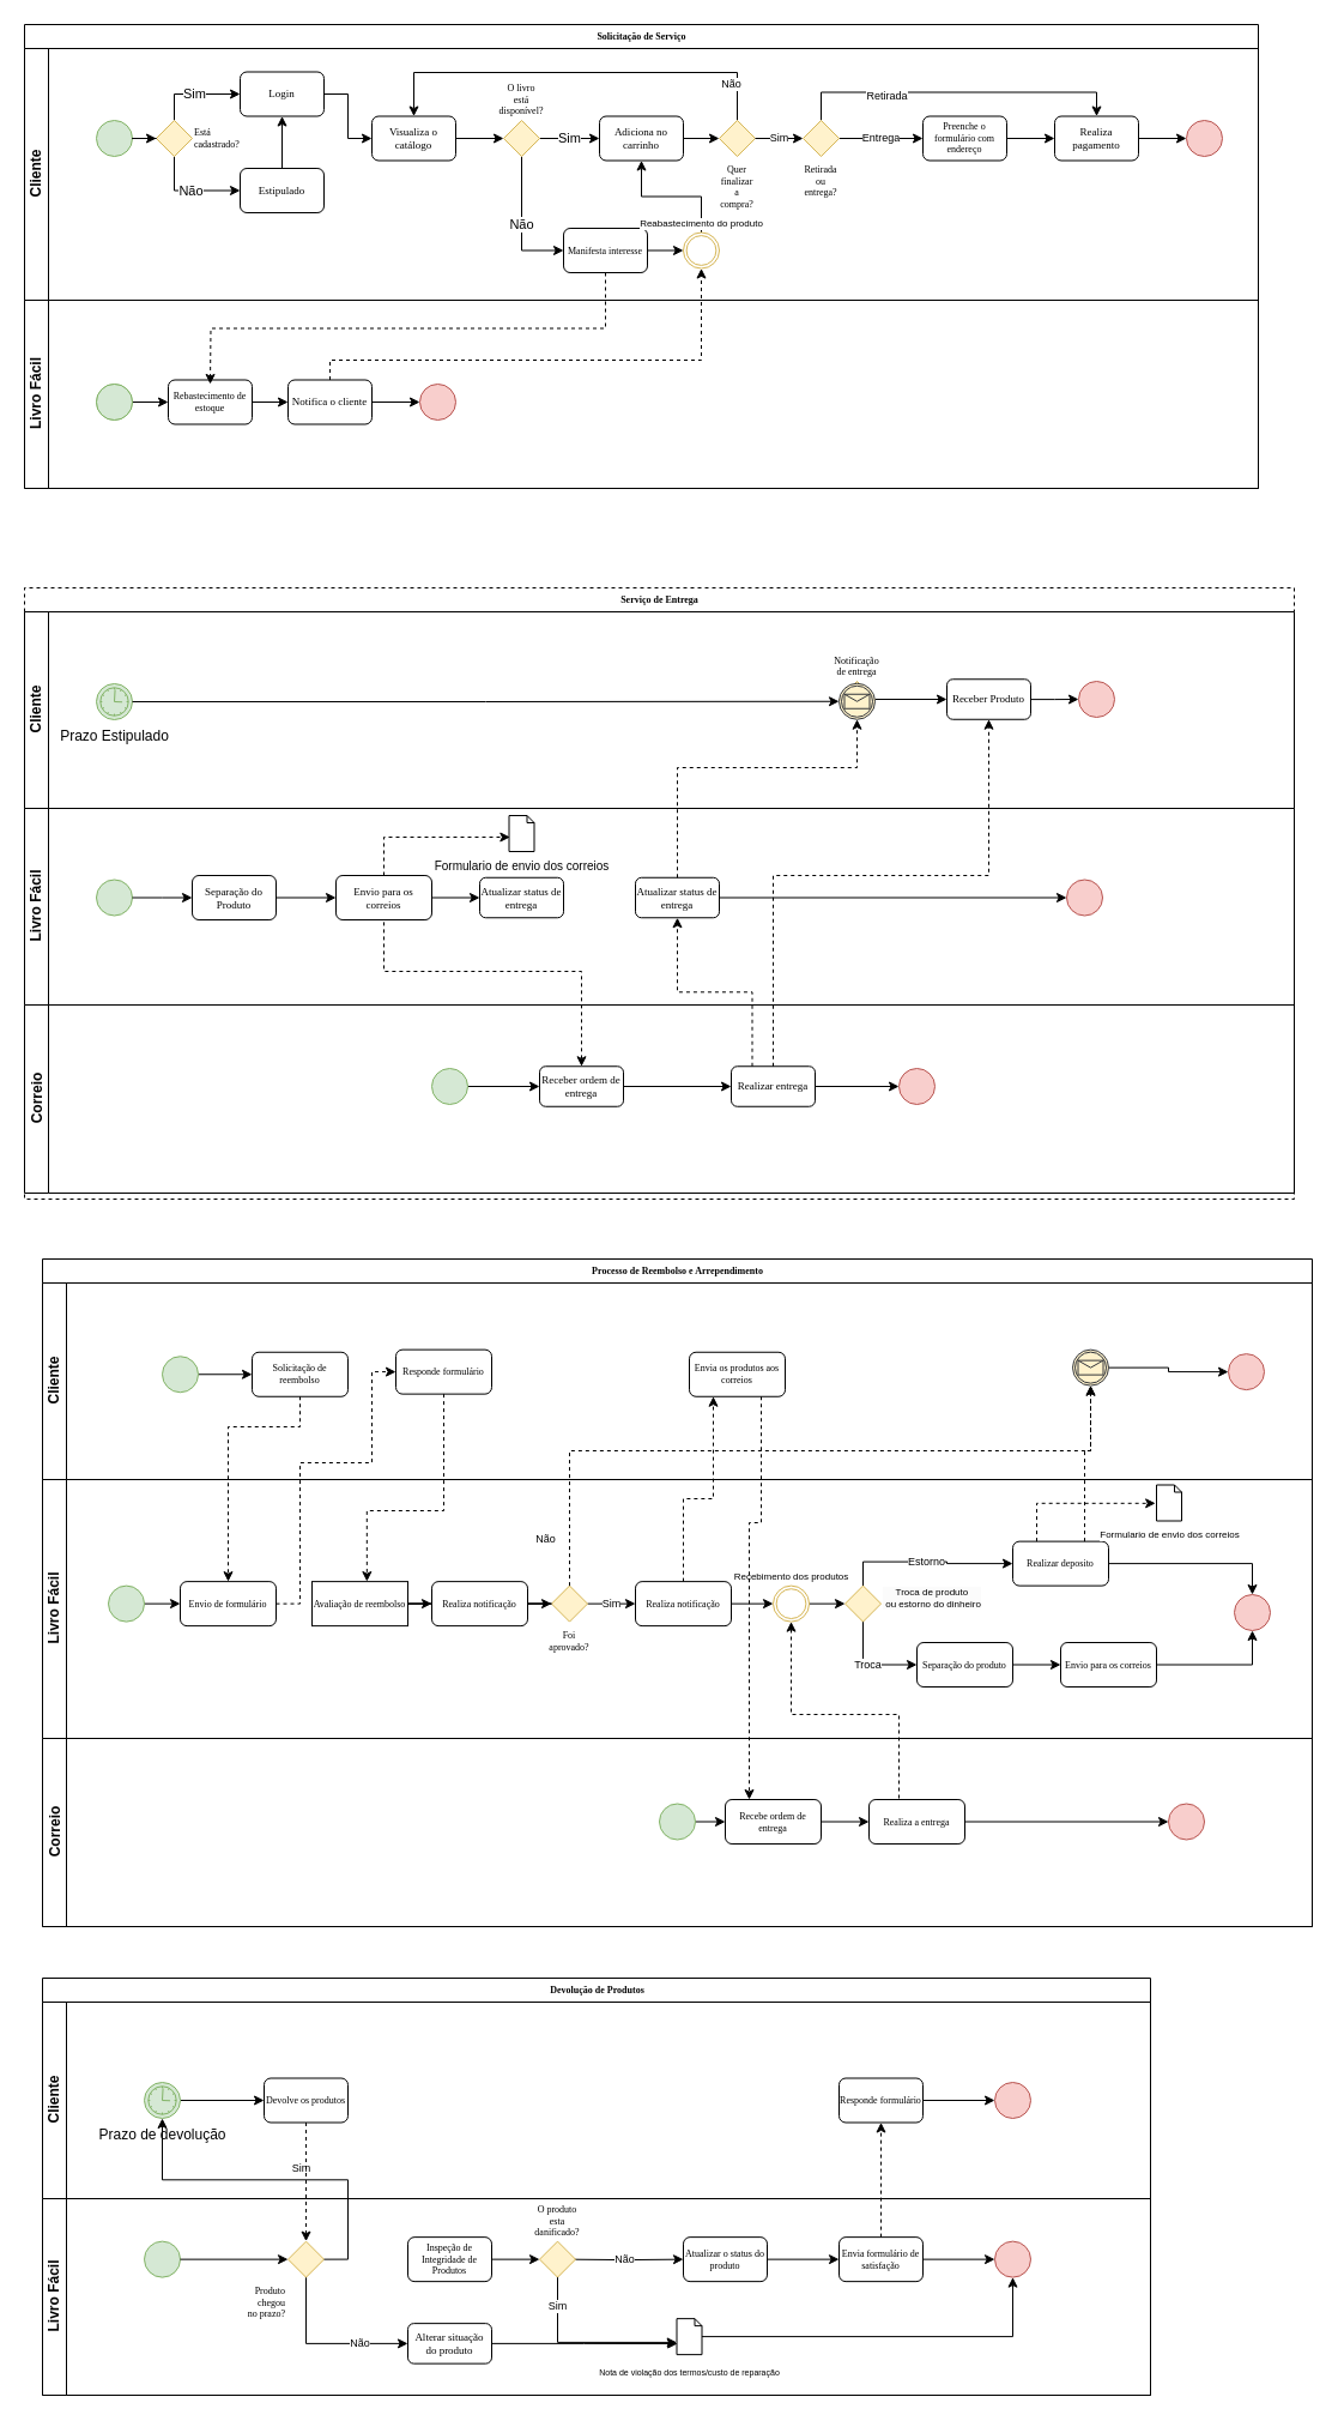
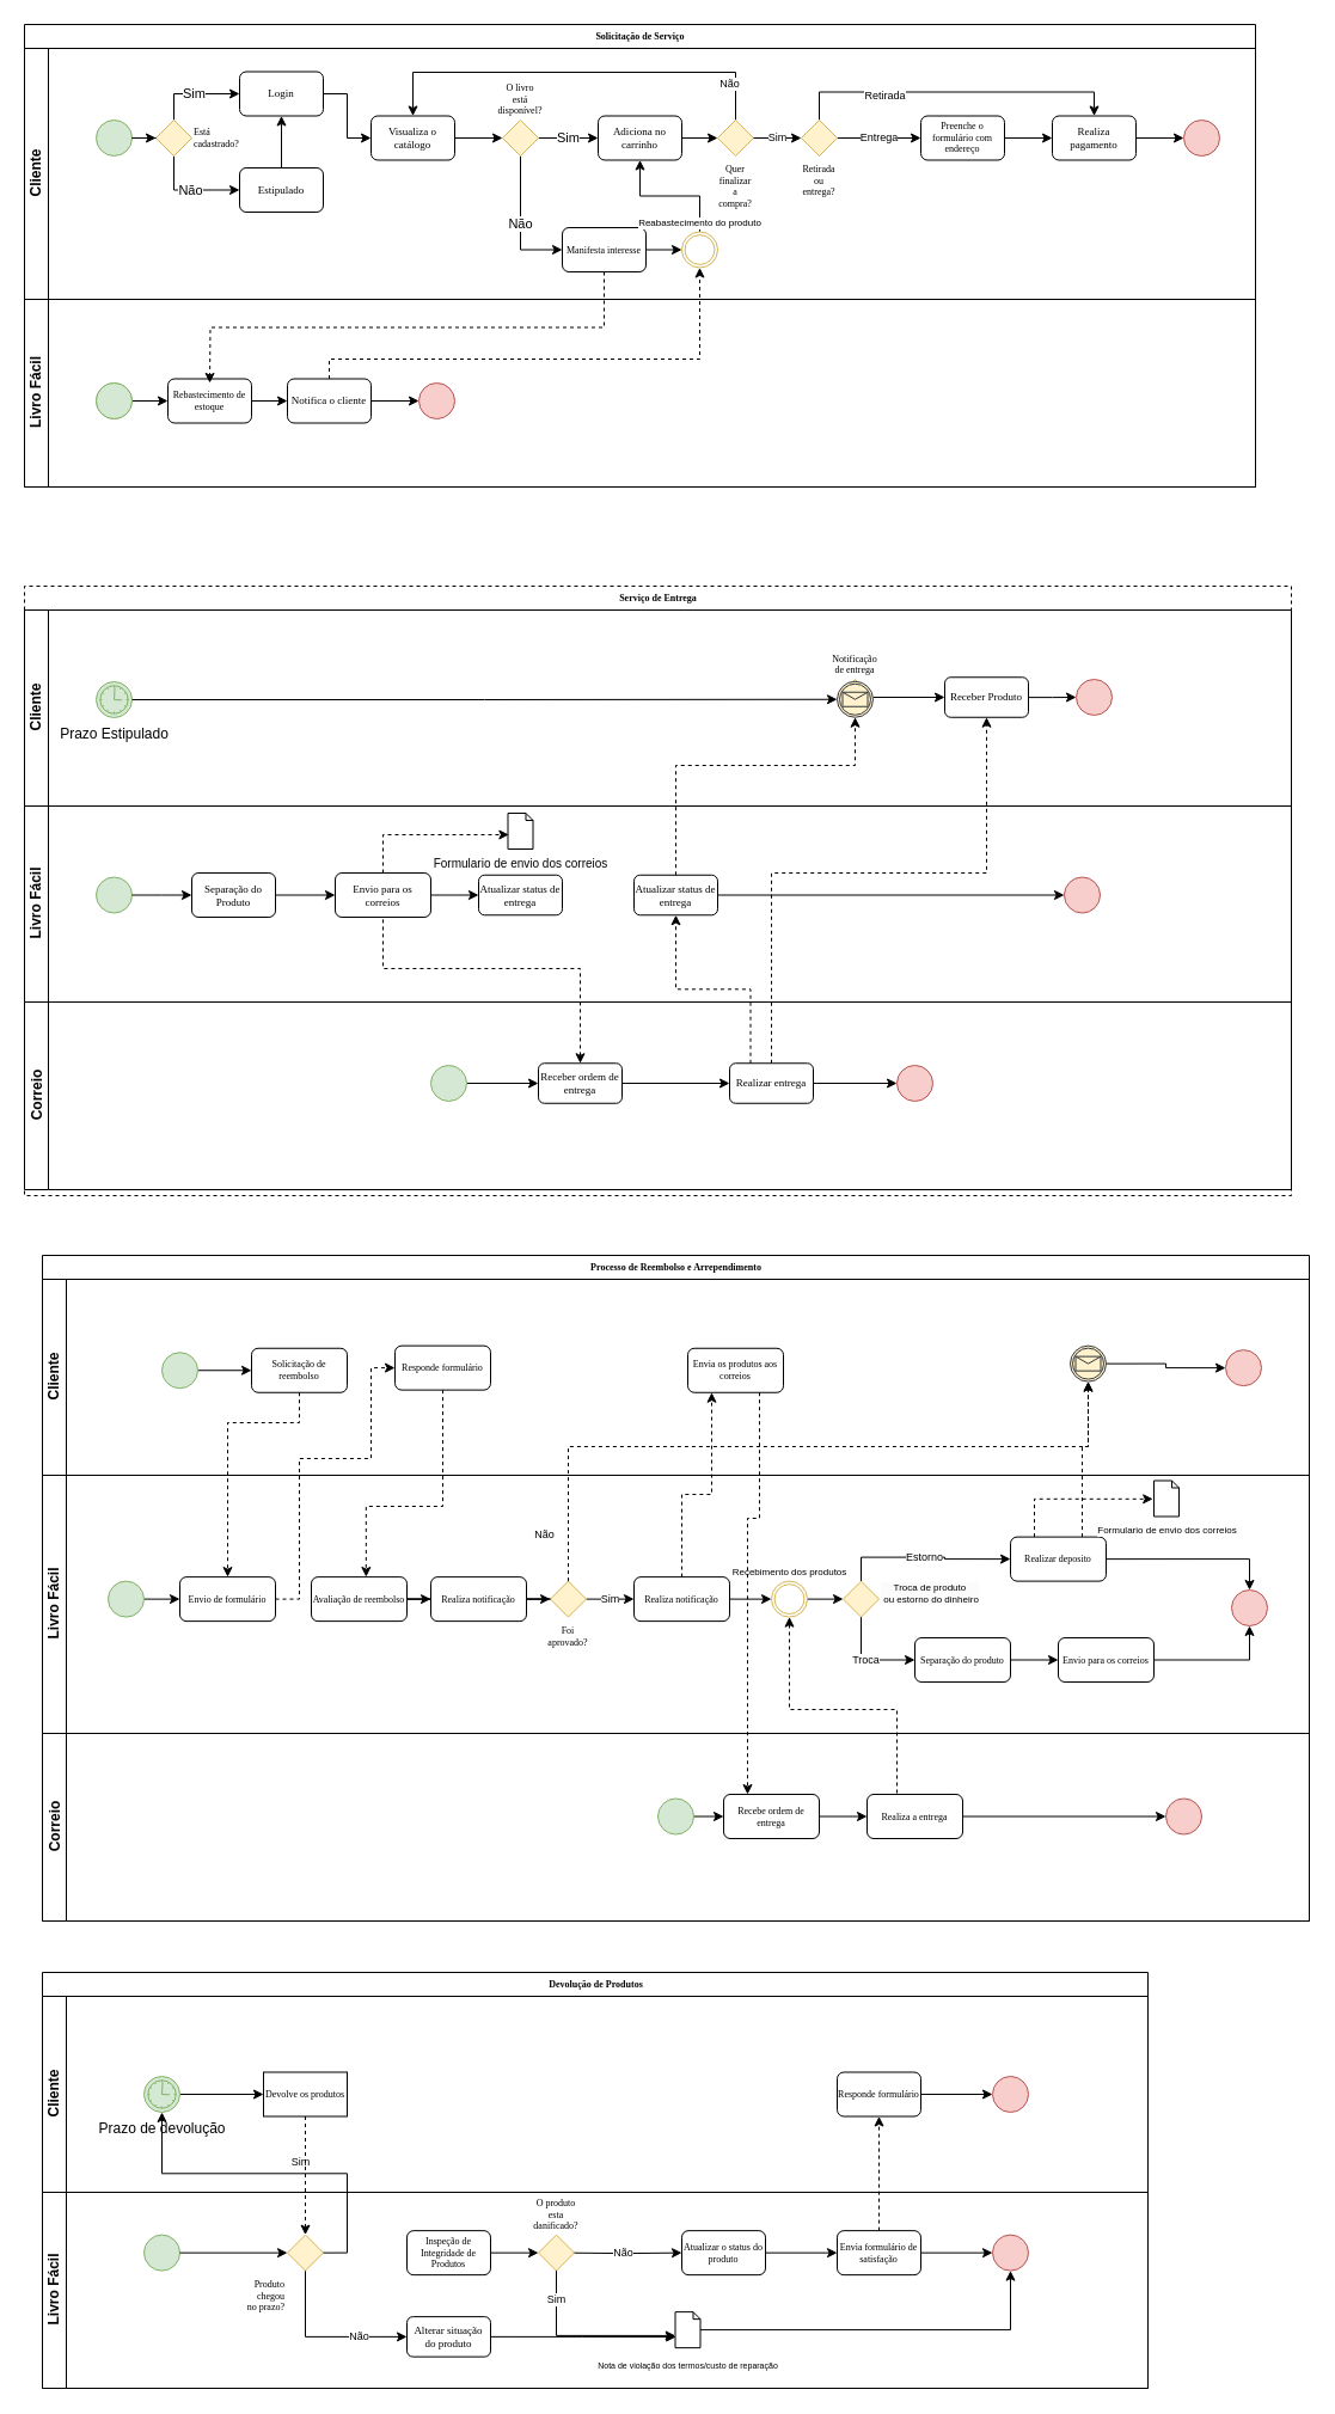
- <mxCell id="79" value="Avaliação de reembolso " style="whiteSpace=wrap;html=1;shadow=0;labelBackgroundColor=none;strokeWidth=1;fontFamily=Verdana;fontSize=8;align=center;rounded=0;" parent="78" vertex="1"><mxGeometry x="225" y="85.12" width="80" height="37" as="geometry" /></mxCell>
+ <mxCell id="79" value="Avaliação de reembolso " style="rounded=1;whiteSpace=wrap;html=1;shadow=0;labelBackgroundColor=none;strokeWidth=1;fontFamily=Verdana;fontSize=8;align=center;" parent="78" vertex="1"><mxGeometry x="225" y="85.12" width="80" height="37" as="geometry" /></mxCell>
- <mxCell id="40" value="Devolve os produtos" style="rounded=1;whiteSpace=wrap;html=1;shadow=0;labelBackgroundColor=none;strokeWidth=1;fontFamily=Verdana;fontSize=8;align=center;" parent="39" vertex="1"><mxGeometry x="185" y="63.5" width="70" height="37" as="geometry" /></mxCell>
+ <mxCell id="40" value="Devolve os produtos" style="whiteSpace=wrap;html=1;shadow=0;labelBackgroundColor=none;strokeWidth=1;fontFamily=Verdana;fontSize=8;align=center;rounded=0;" parent="39" vertex="1"><mxGeometry x="185" y="63.5" width="70" height="37" as="geometry" /></mxCell>
